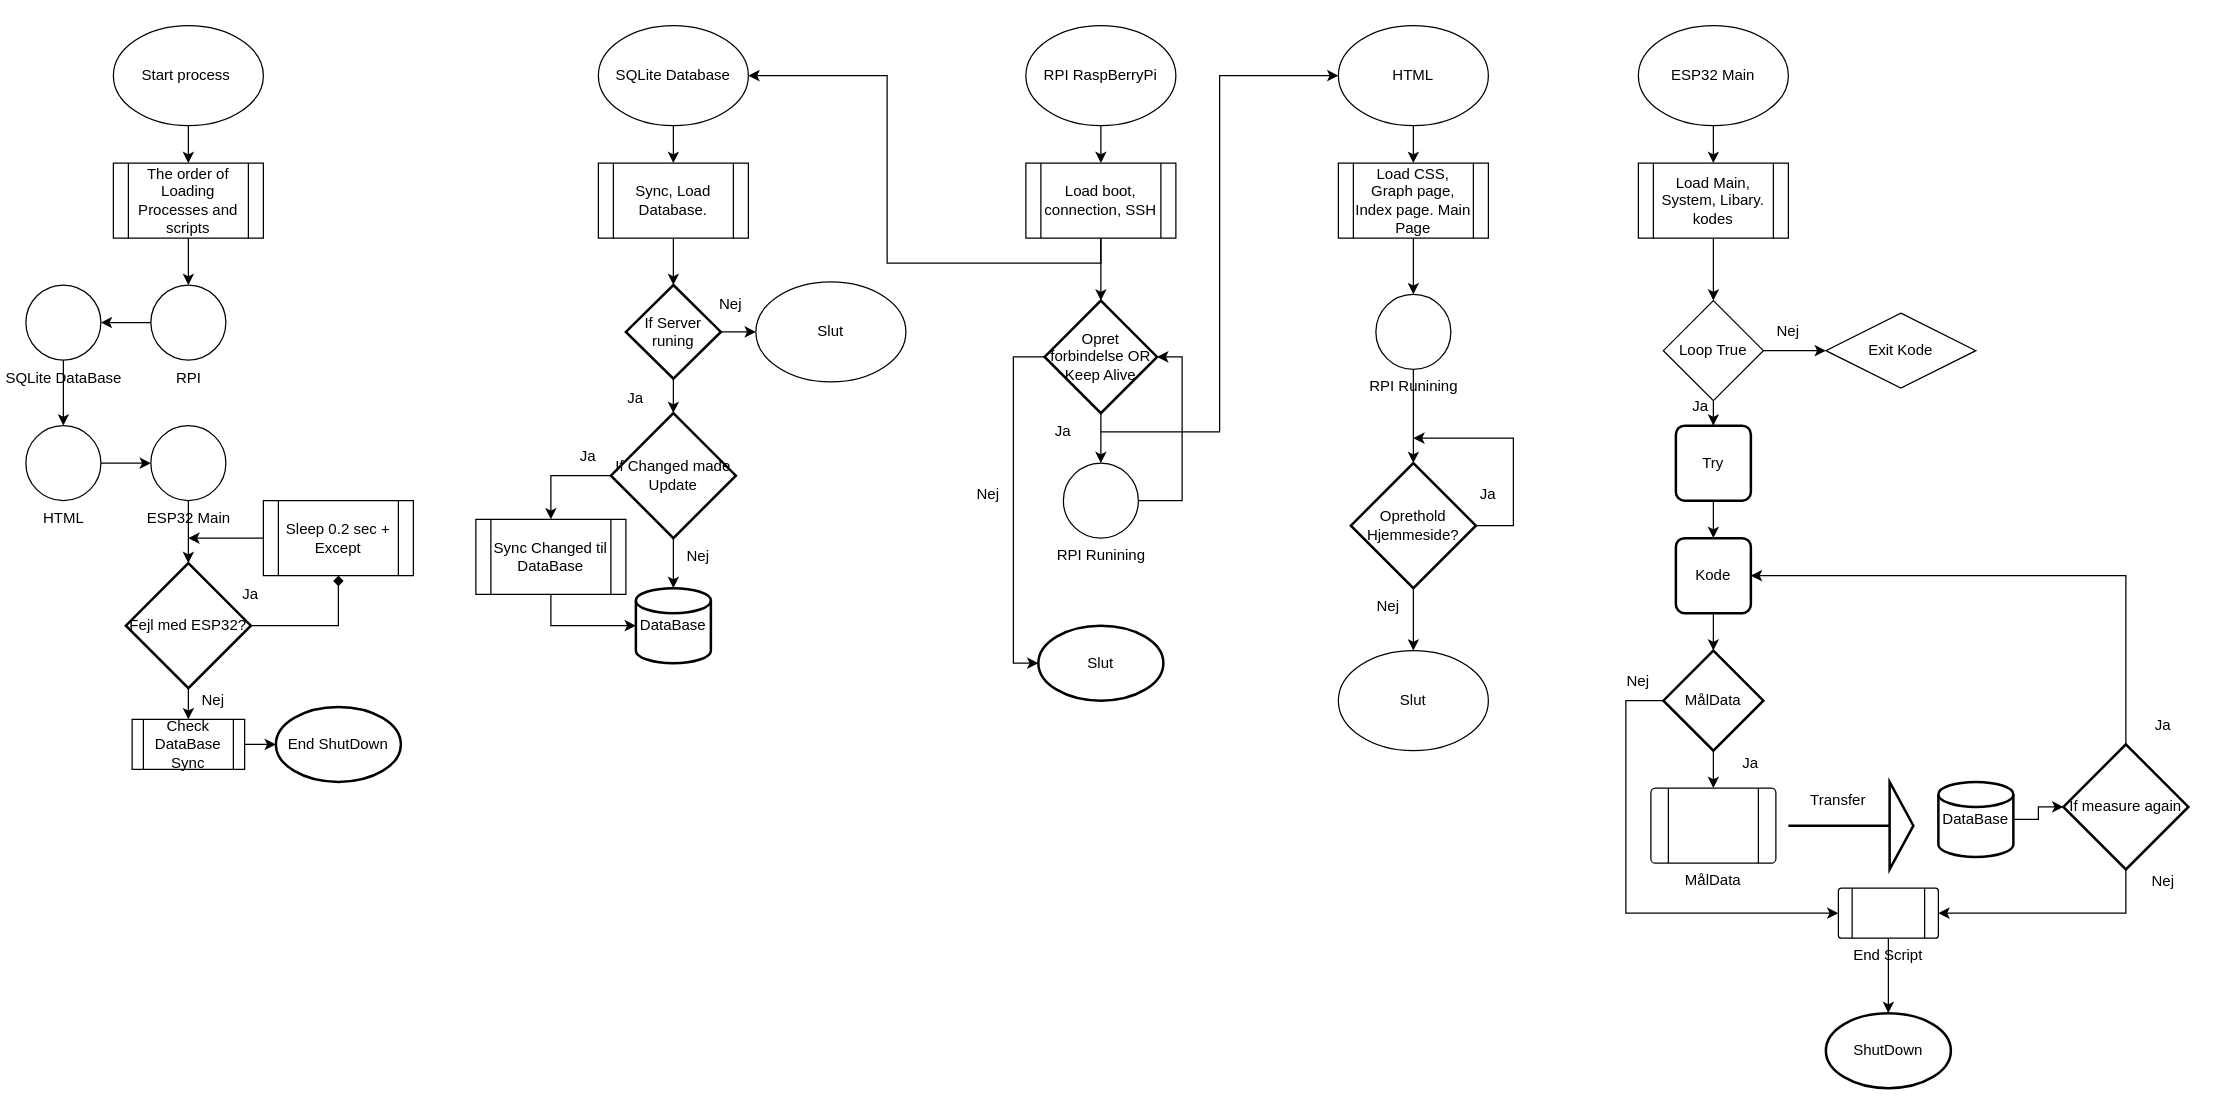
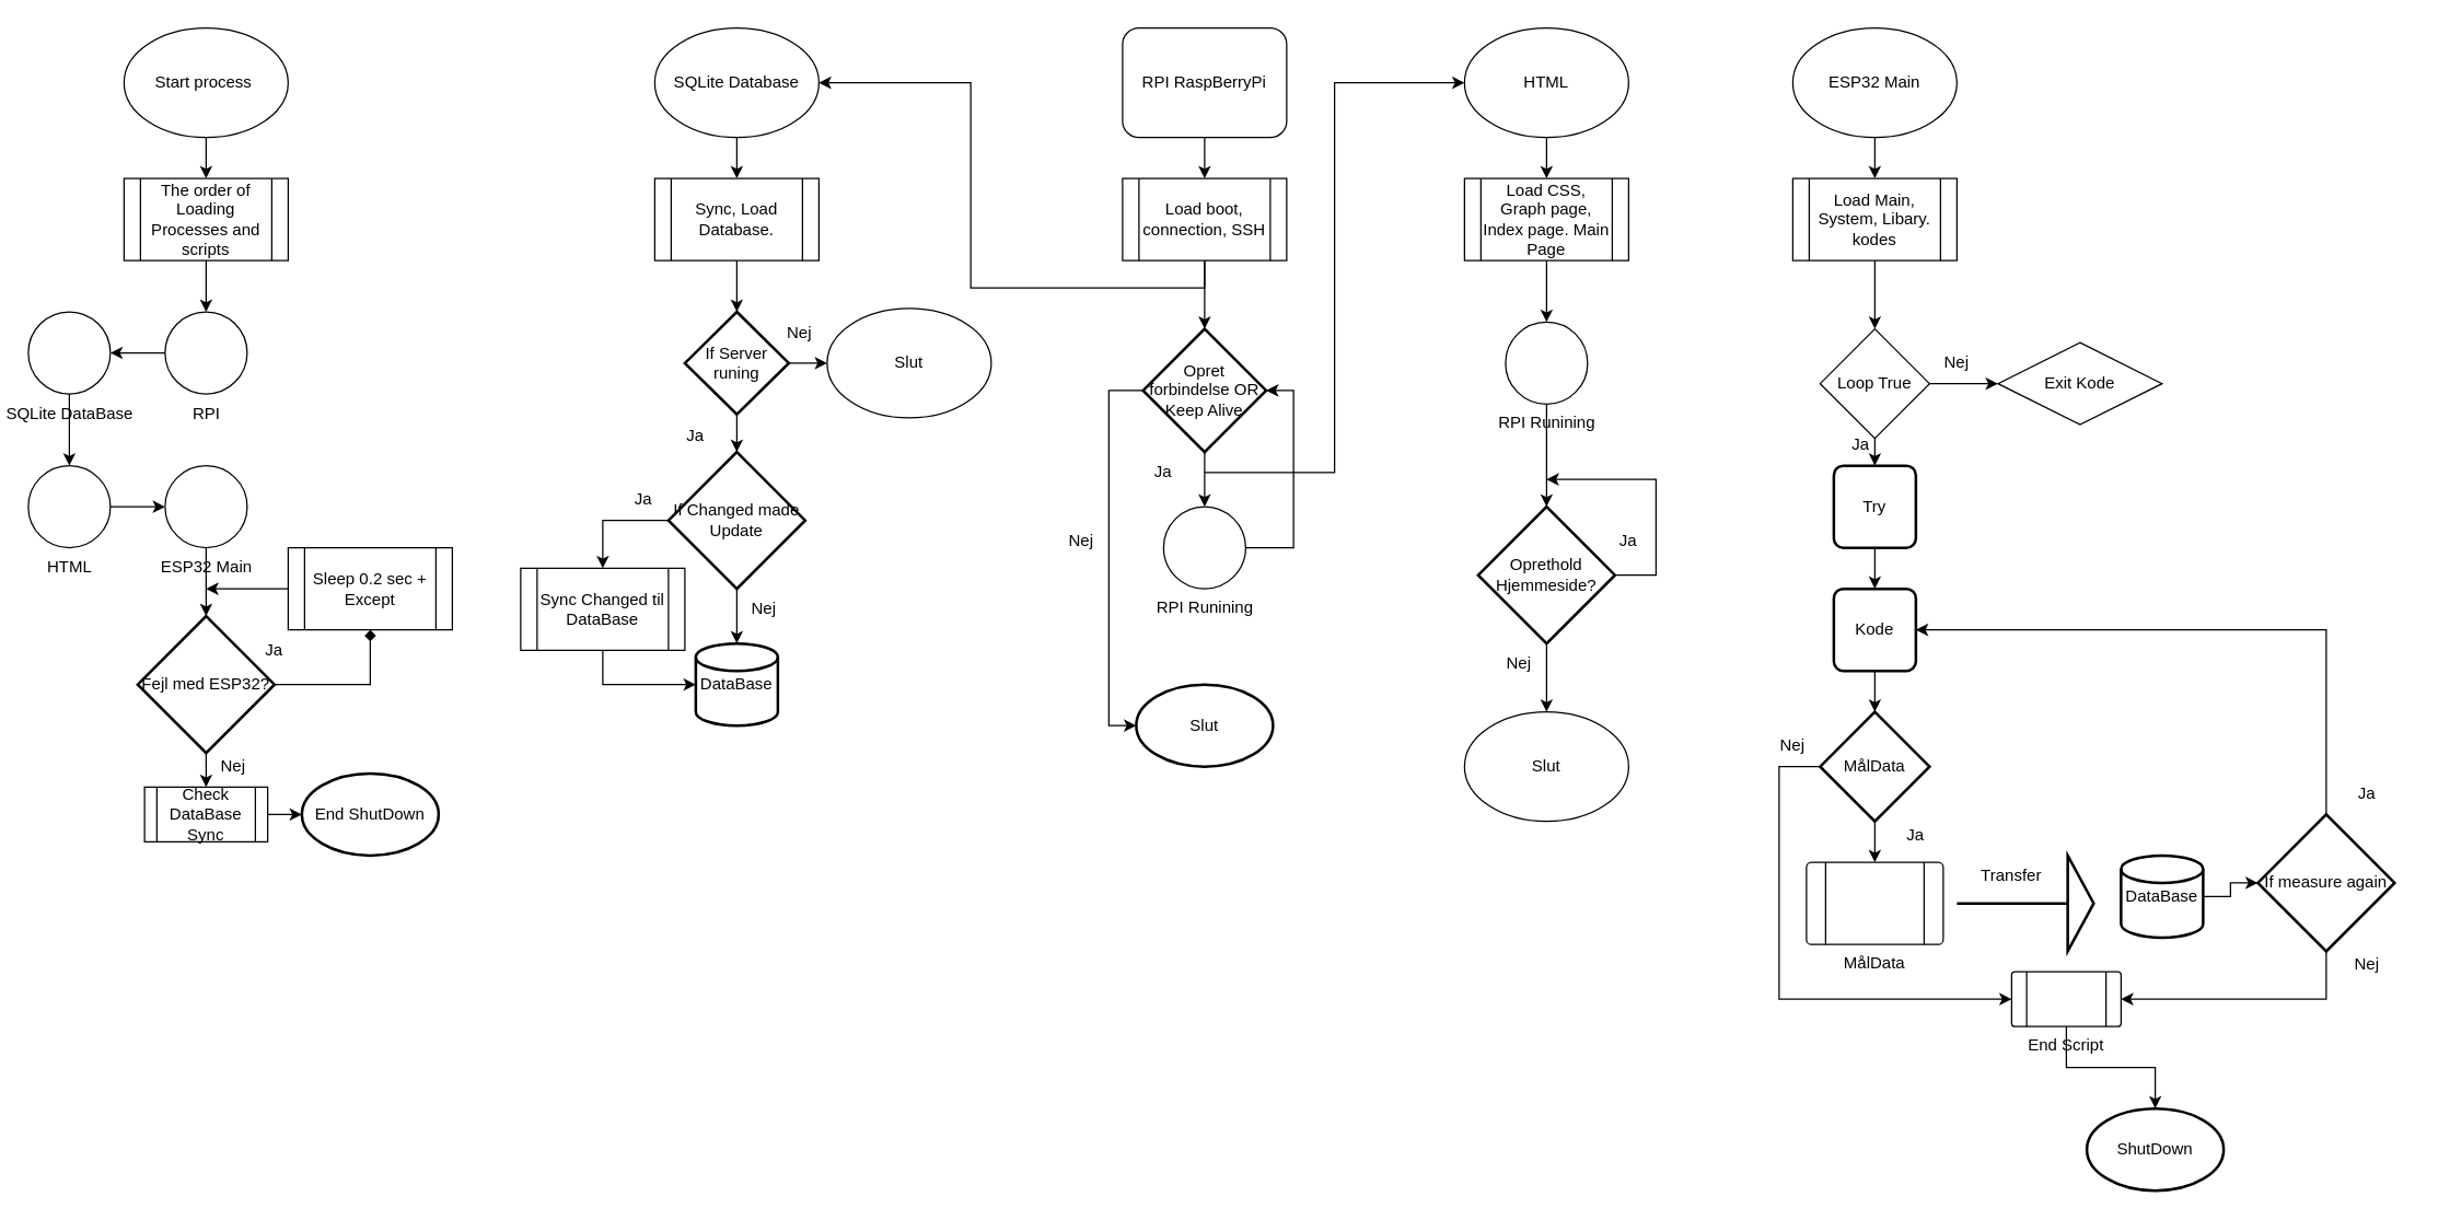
- <mxCell id="9" value="RPI RaspBerryPi" style="ellipse;whiteSpace=wrap;html=1;" vertex="1" parent="1"><mxGeometry x="820" width="120" height="80" as="geometry" y="20" /></mxCell>
+ <mxCell id="9" value="RPI RaspBerryPi" style="whiteSpace=wrap;html=1;rounded=1;" vertex="1" parent="1"><mxGeometry x="820" width="120" height="80" as="geometry" y="20" /></mxCell>
- <mxCell id="93" value="ShutDown" style="strokeWidth=2;html=1;shape=mxgraph.flowchart.start_1;whiteSpace=wrap;" vertex="1" parent="1"><mxGeometry x="1460" y="810" width="100" height="60" as="geometry" /></mxCell>
+ <mxCell id="93" value="ShutDown" style="strokeWidth=2;html=1;shape=mxgraph.flowchart.start_1;whiteSpace=wrap;" vertex="1" parent="1"><mxGeometry x="1525" y="810" width="100" height="60" as="geometry" /></mxCell>
